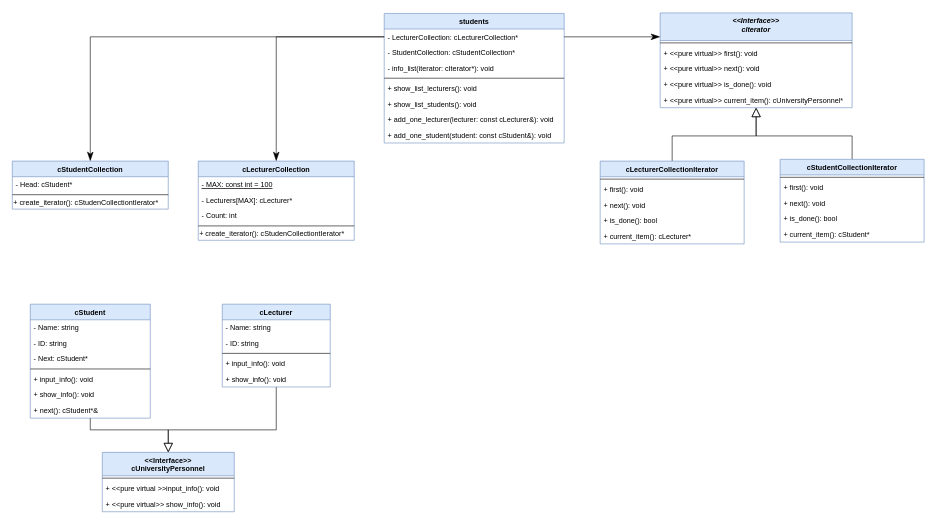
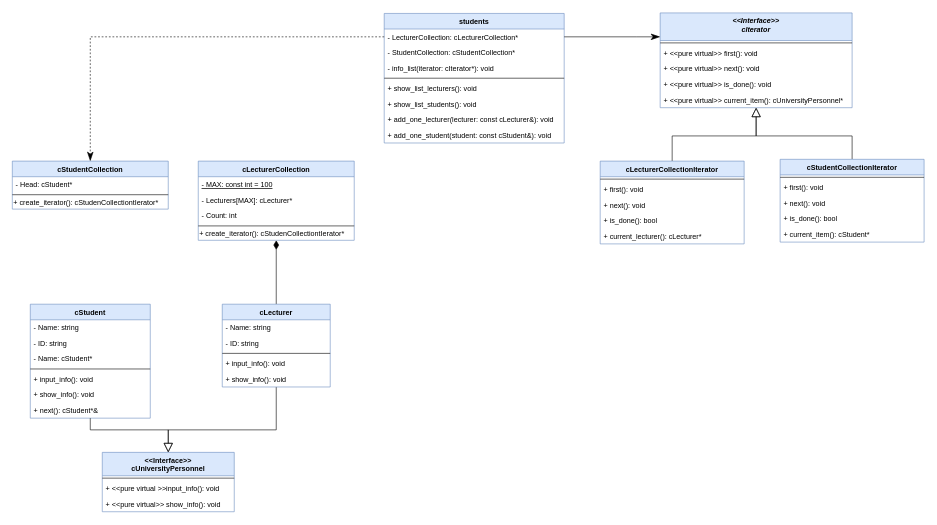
- <mxCell id="63" style="edgeStyle=orthogonalEdgeStyle;rounded=0;orthogonalLoop=1;jettySize=auto;html=1;endArrow=classicThin;endFill=1;endSize=13;" edge="1" parent="1" source="29" target="24"><mxGeometry relative="1" as="geometry" /></mxCell>
+ <mxCell id="63" style="edgeStyle=orthogonalEdgeStyle;rounded=0;orthogonalLoop=1;jettySize=auto;html=1;endArrow=classicThin;endFill=1;endSize=13;dashed=1;" edge="1" parent="1" source="29" target="24"><mxGeometry relative="1" as="geometry" /></mxCell>
- <mxCell id="64" style="edgeStyle=orthogonalEdgeStyle;rounded=0;orthogonalLoop=1;jettySize=auto;html=1;endArrow=classicThin;endFill=1;endSize=13;" edge="1" parent="1" source="29" target="10"><mxGeometry relative="1" as="geometry" /></mxCell>
- <mxCell id="47" value="+ current_item(): cLecturer*" style="text;strokeColor=none;fillColor=none;align=left;verticalAlign=top;spacingLeft=4;spacingRight=4;overflow=hidden;rotatable=0;points=[[0,0.5],[1,0.5]];portConstraint=eastwest;" vertex="1" parent="42"><mxGeometry y="112" width="240" height="26" as="geometry" /></mxCell>
+ <mxCell id="47" value="+ current_lecturer(): cLecturer*" style="text;strokeColor=none;fillColor=none;align=left;verticalAlign=top;spacingLeft=4;spacingRight=4;overflow=hidden;rotatable=0;points=[[0,0.5],[1,0.5]];portConstraint=eastwest;" vertex="1" parent="42"><mxGeometry y="112" width="240" height="26" as="geometry" /></mxCell>
+ <mxCell id="2" style="edgeStyle=orthogonalEdgeStyle;rounded=0;orthogonalLoop=1;jettySize=auto;html=1;endArrow=diamondThin;endFill=1;endSize=13;" edge="1" parent="1" source="4" target="10"><mxGeometry relative="1" as="geometry" /></mxCell>
- <mxCell id="19" value="- Next: cStudent*" style="text;strokeColor=none;fillColor=none;align=left;verticalAlign=top;spacingLeft=4;spacingRight=4;overflow=hidden;rotatable=0;points=[[0,0.5],[1,0.5]];portConstraint=eastwest;" parent="16" vertex="1"><mxGeometry y="78" width="200" height="26" as="geometry" /></mxCell>
+ <mxCell id="19" value="- Name: cStudent*" style="text;strokeColor=none;fillColor=none;align=left;verticalAlign=top;spacingLeft=4;spacingRight=4;overflow=hidden;rotatable=0;points=[[0,0.5],[1,0.5]];portConstraint=eastwest;" parent="16" vertex="1"><mxGeometry y="78" width="200" height="26" as="geometry" /></mxCell>
